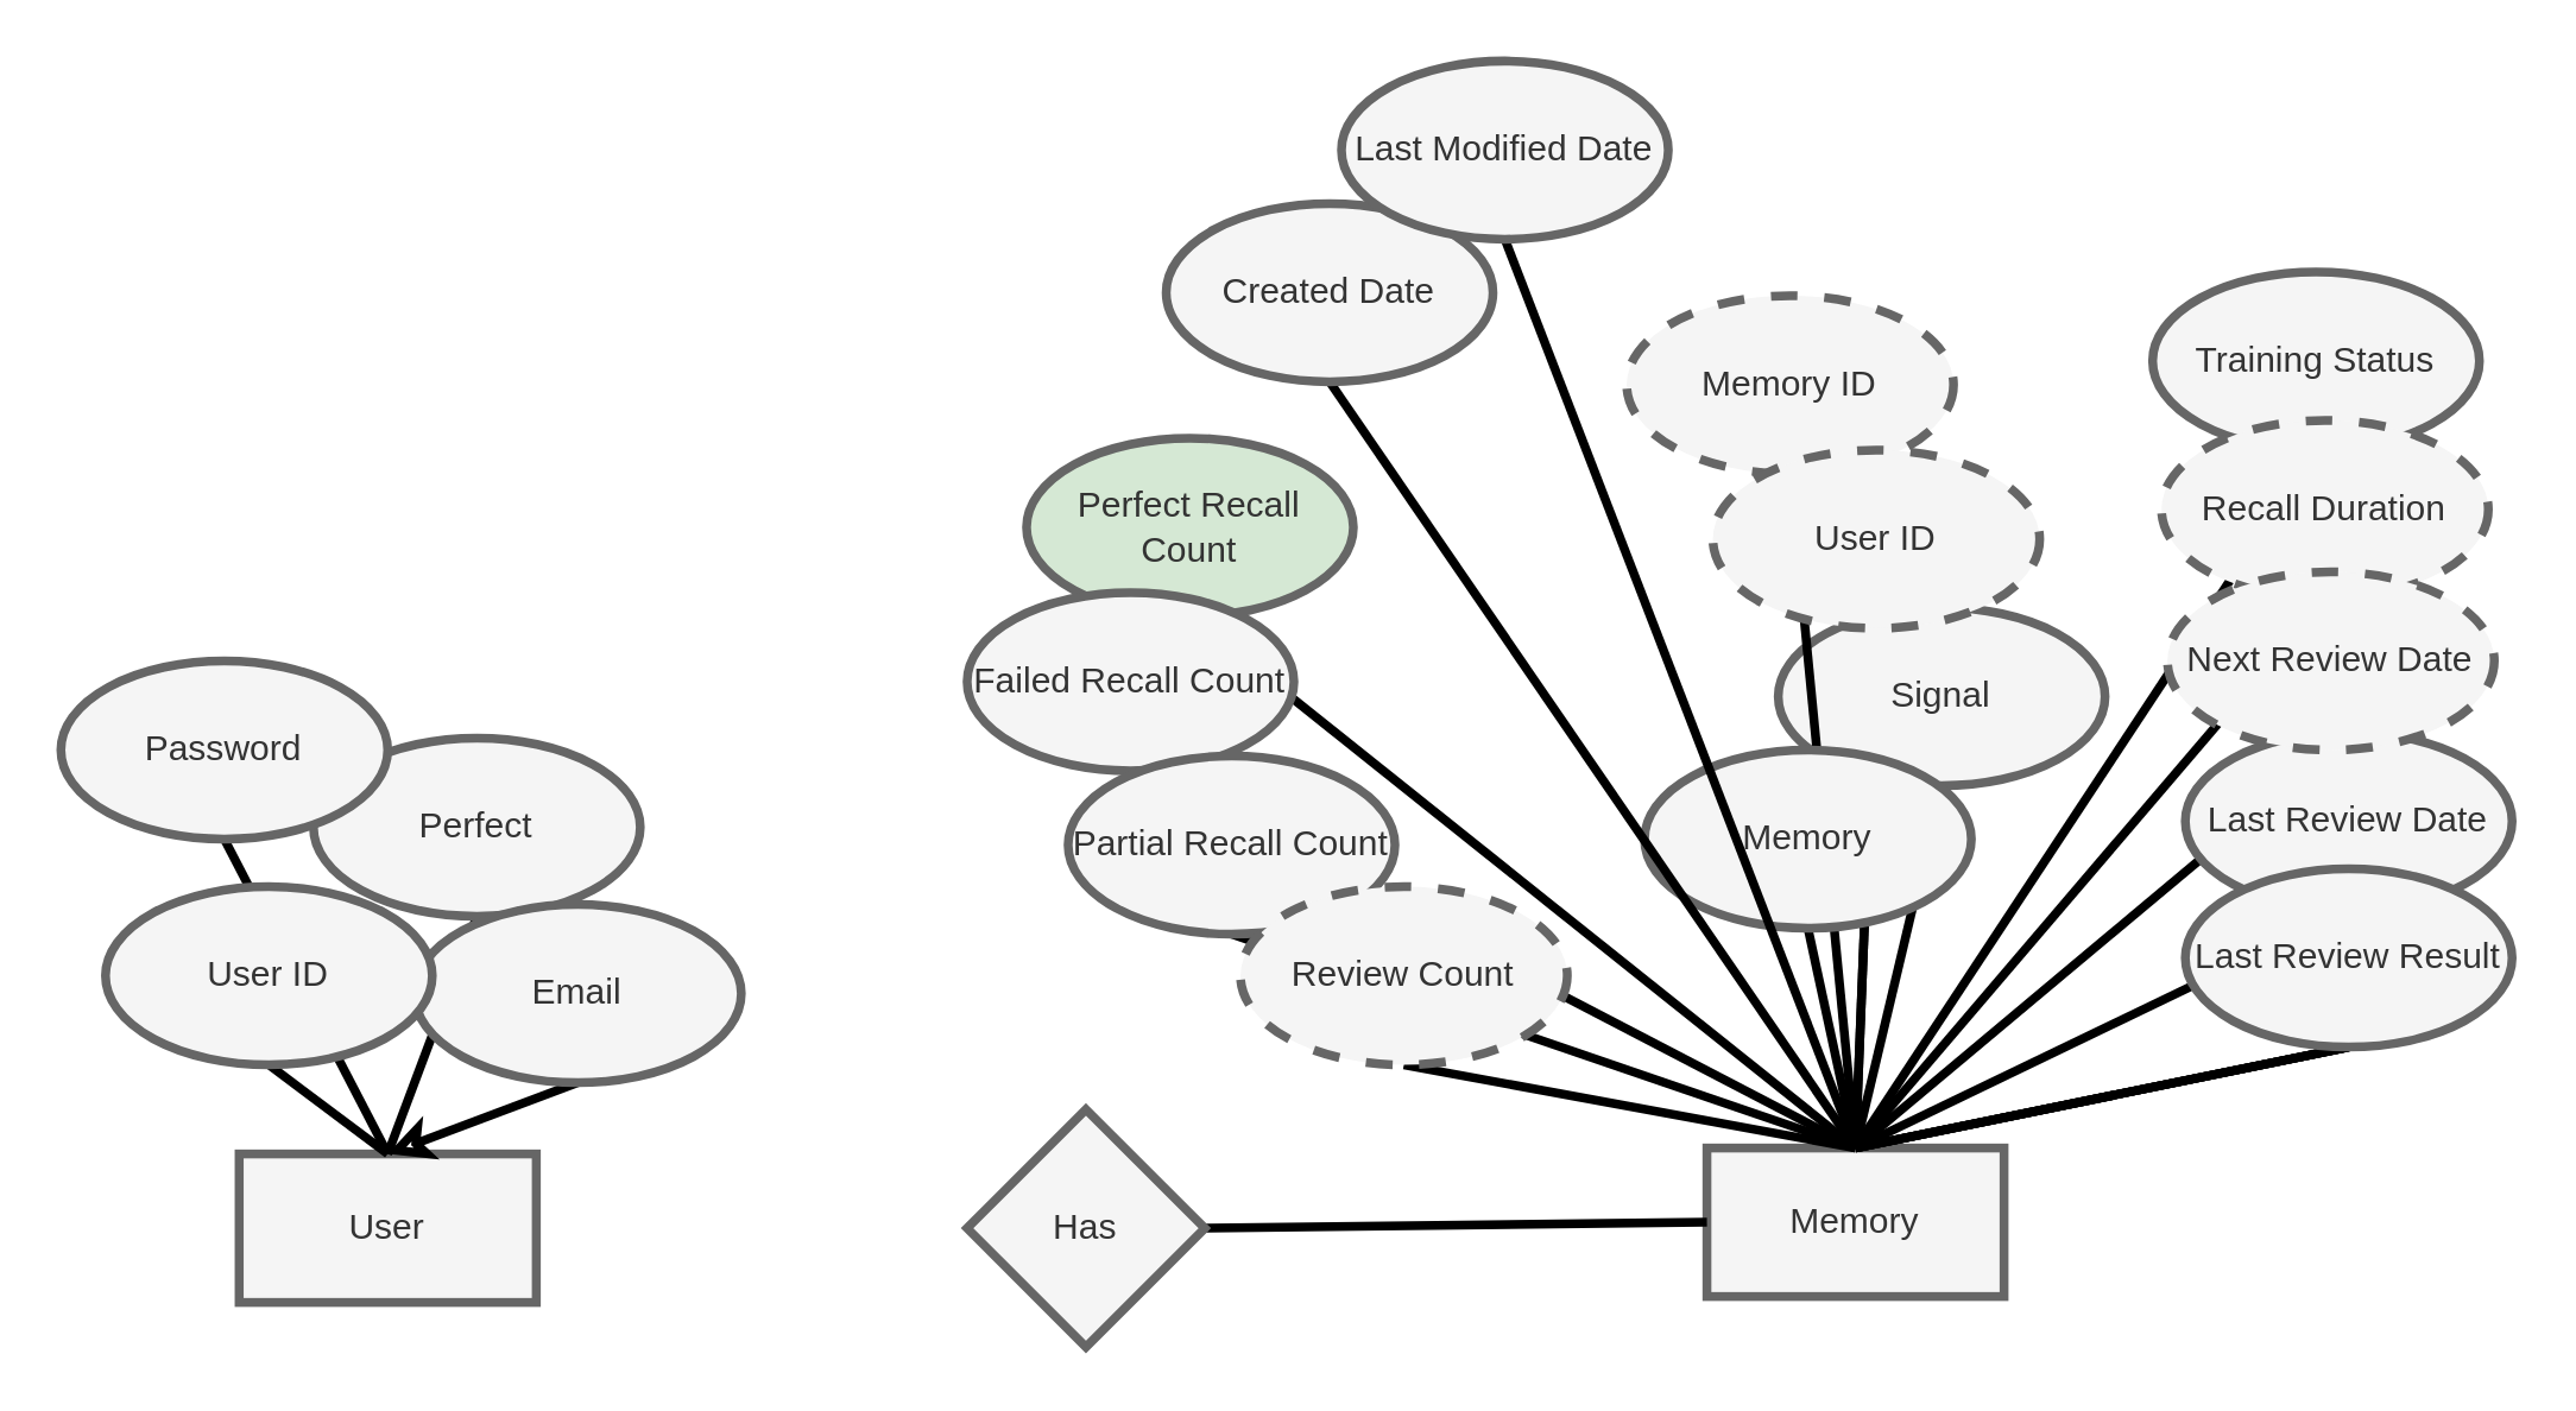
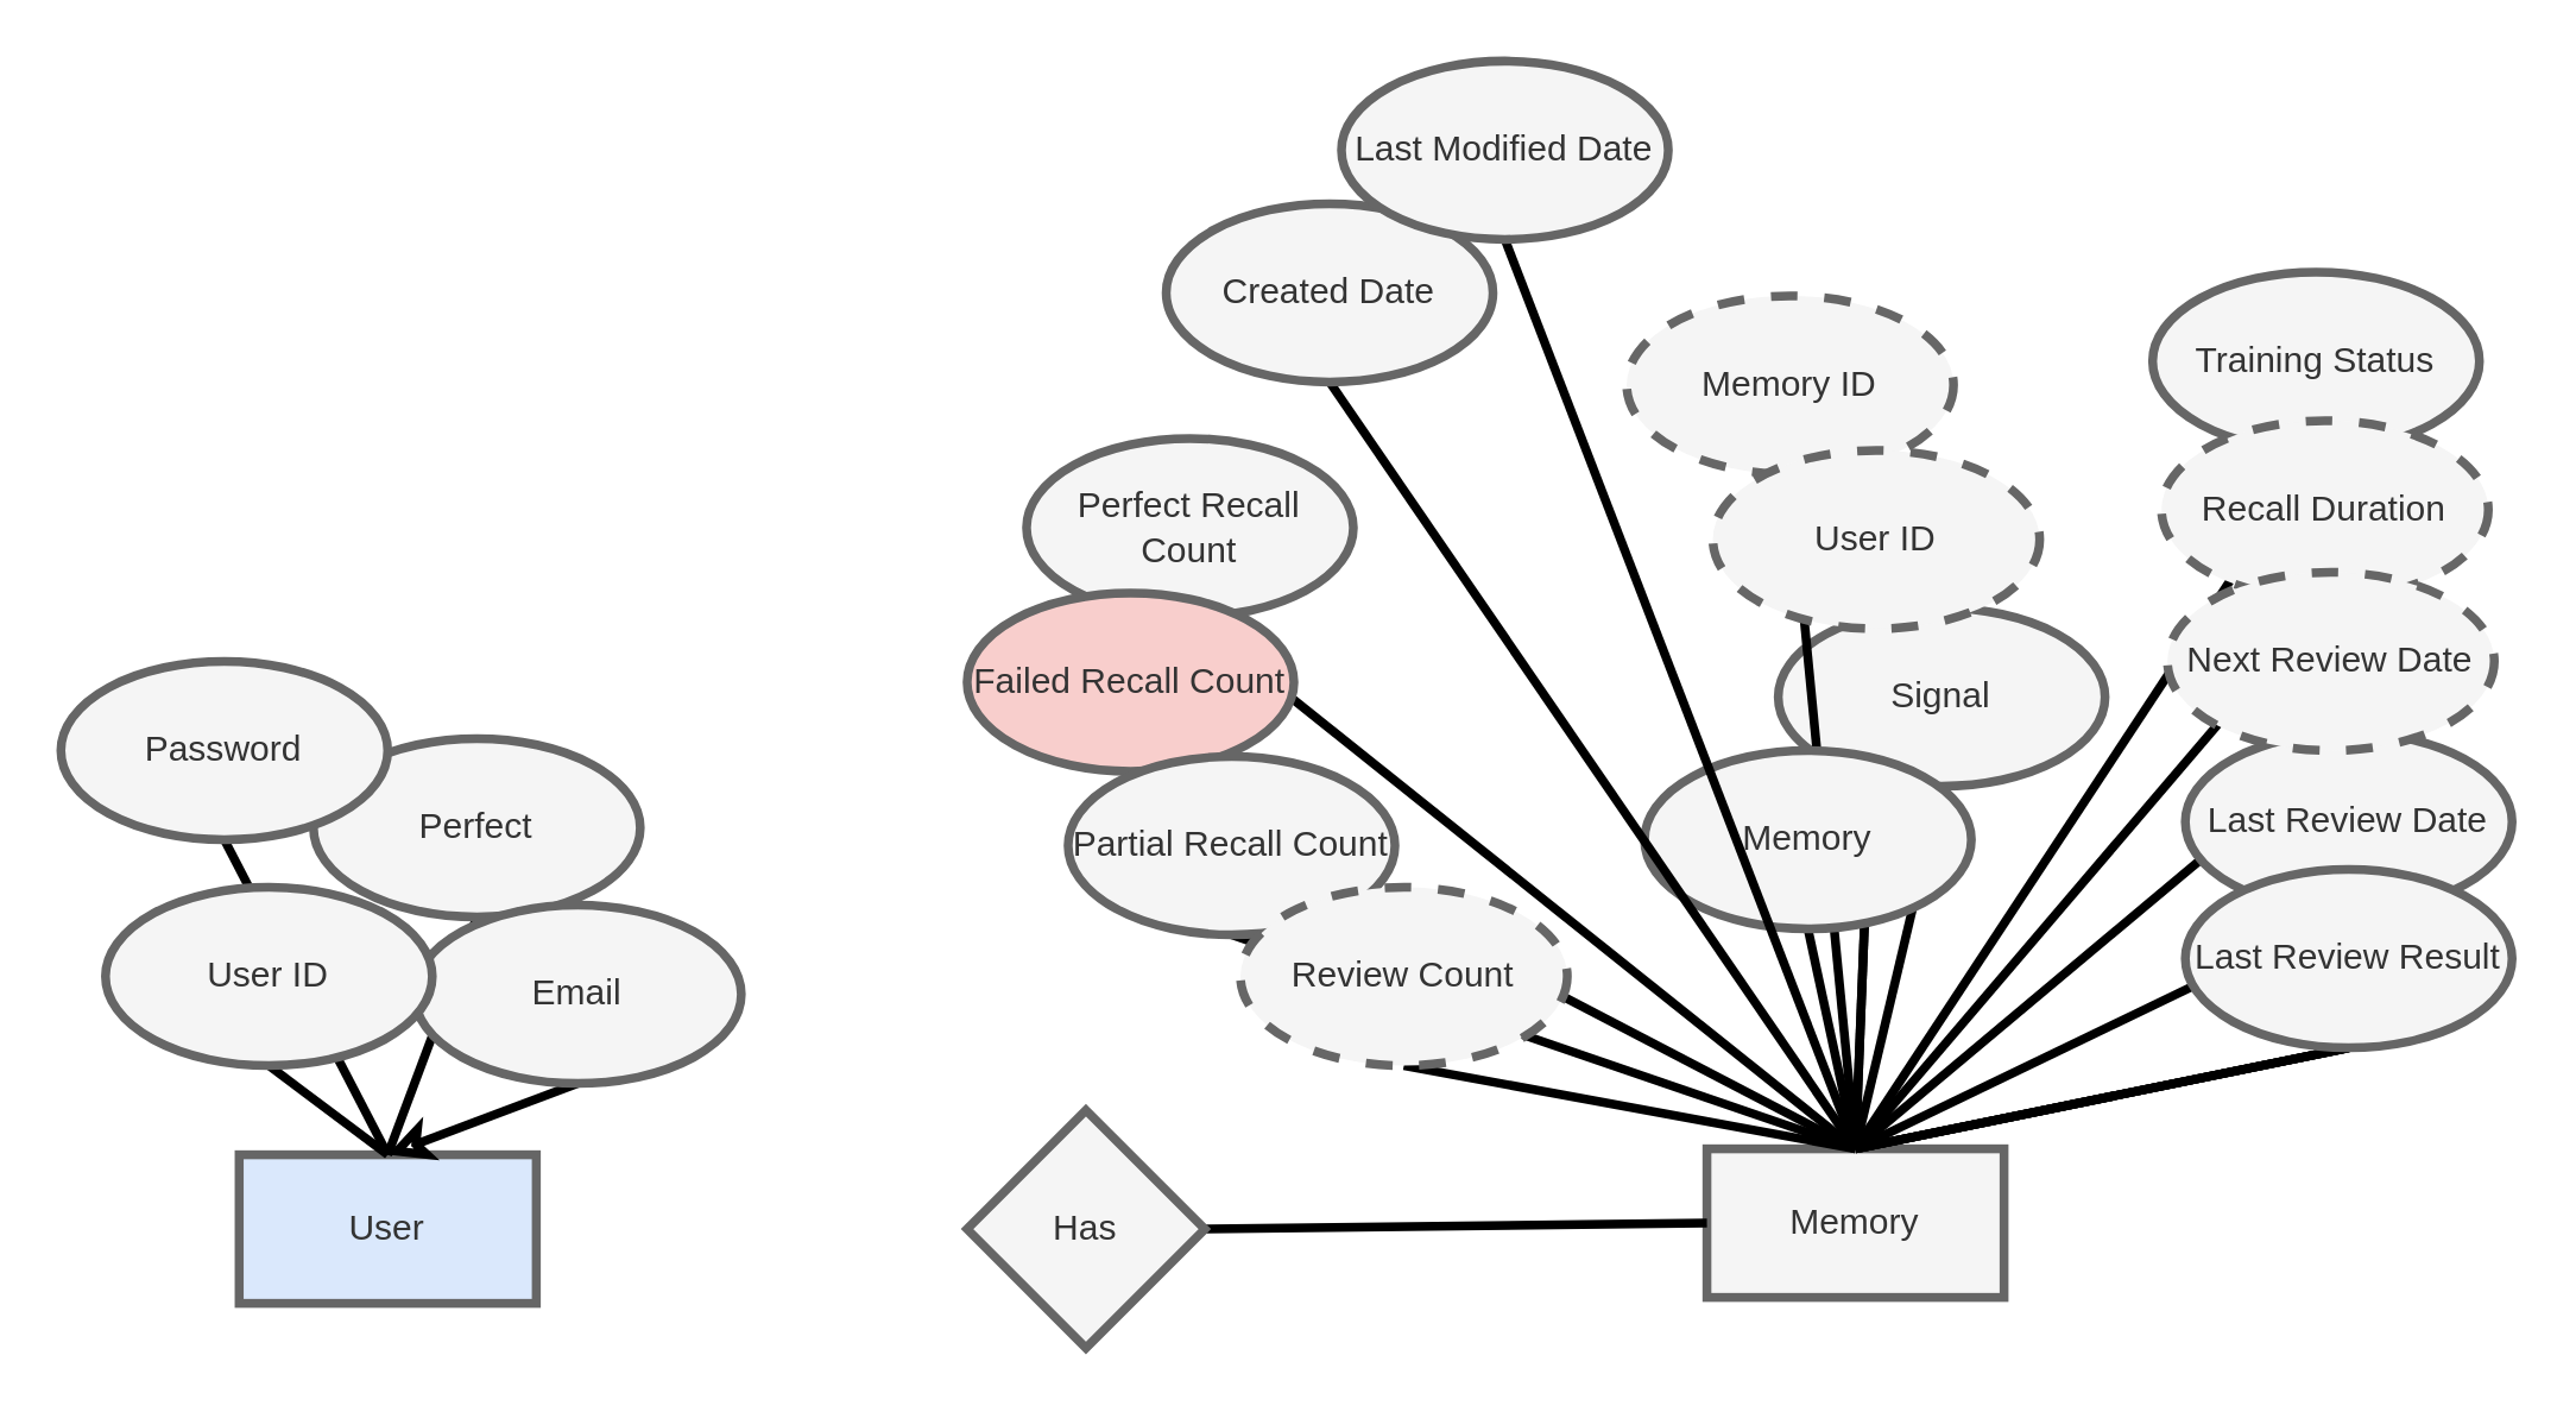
- <mxCell id="15" value="Perfect Recall Count" style="ellipse;whiteSpace=wrap;html=1;strokeWidth=3;fillColor=#d5e8d4;fontColor=#333333;strokeColor=#666666;" parent="1" vertex="1"><mxGeometry x="345" y="147" width="110" height="60" as="geometry" /></mxCell>
+ <mxCell id="15" value="Perfect Recall Count" style="ellipse;whiteSpace=wrap;html=1;strokeWidth=3;fillColor=#f5f5f5;fontColor=#333333;strokeColor=#666666;" parent="1" vertex="1"><mxGeometry x="345" y="147" width="110" height="60" as="geometry" /></mxCell>
- <mxCell id="17" value="Failed Recall Count" style="ellipse;whiteSpace=wrap;html=1;strokeWidth=3;fillColor=#f5f5f5;fontColor=#333333;strokeColor=#666666;" parent="1" vertex="1"><mxGeometry x="325" y="199" width="110" height="60" as="geometry" /></mxCell>
+ <mxCell id="17" value="Failed Recall Count" style="ellipse;whiteSpace=wrap;html=1;strokeWidth=3;fillColor=#f8cecc;fontColor=#333333;strokeColor=#666666;" parent="1" vertex="1"><mxGeometry x="325" y="199" width="110" height="60" as="geometry" /></mxCell>
- <mxCell id="4" value="User" style="rounded=0;whiteSpace=wrap;html=1;fillColor=#f5f5f5;fontColor=#333333;strokeColor=#666666;strokeWidth=3;" parent="1" vertex="1"><mxGeometry x="80" y="388" width="100" height="50" as="geometry" /></mxCell>
+ <mxCell id="4" value="User" style="rounded=0;whiteSpace=wrap;html=1;fillColor=#dae8fc;fontColor=#333333;strokeColor=#666666;strokeWidth=3;" parent="1" vertex="1"><mxGeometry x="80" y="388" width="100" height="50" as="geometry" /></mxCell>
